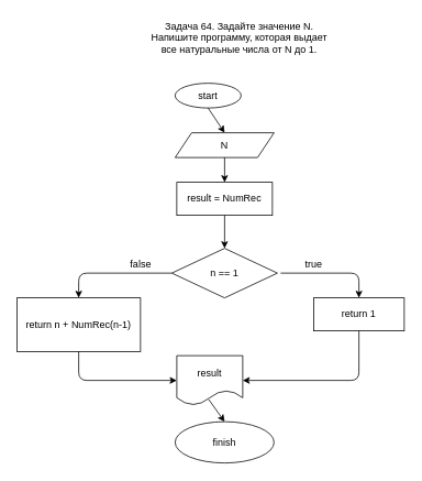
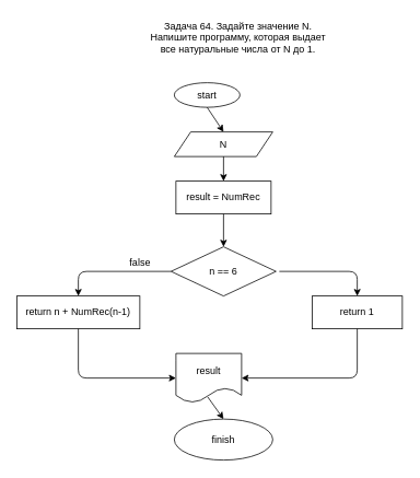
- <mxCell id="15" value="true" style="text;html=1;align=center;verticalAlign=middle;resizable=0;points=[];autosize=1;strokeColor=none;fillColor=none;" parent="1" vertex="1"><mxGeometry x="360" y="310" width="40" height="20" as="geometry" /></mxCell>
- <mxCell id="7" value="n == 1" style="rhombus;whiteSpace=wrap;html=1;" parent="1" vertex="1"><mxGeometry x="208" y="300" width="128" height="60" as="geometry" /></mxCell>
+ <mxCell id="7" value="n == 6" style="rhombus;whiteSpace=wrap;html=1;" parent="1" vertex="1"><mxGeometry x="208" y="300" width="128" height="60" as="geometry" /></mxCell>
- <mxCell id="9" value="return n + NumRec(n-1)" style="rounded=0;whiteSpace=wrap;html=1;" parent="1" vertex="1"><mxGeometry x="20" y="360" width="150" height="65" as="geometry" /></mxCell>
+ <mxCell id="9" value="return n + NumRec(n-1)" style="rounded=0;whiteSpace=wrap;html=1;" parent="1" vertex="1"><mxGeometry x="20" y="360" width="150" height="40" as="geometry" /></mxCell>
